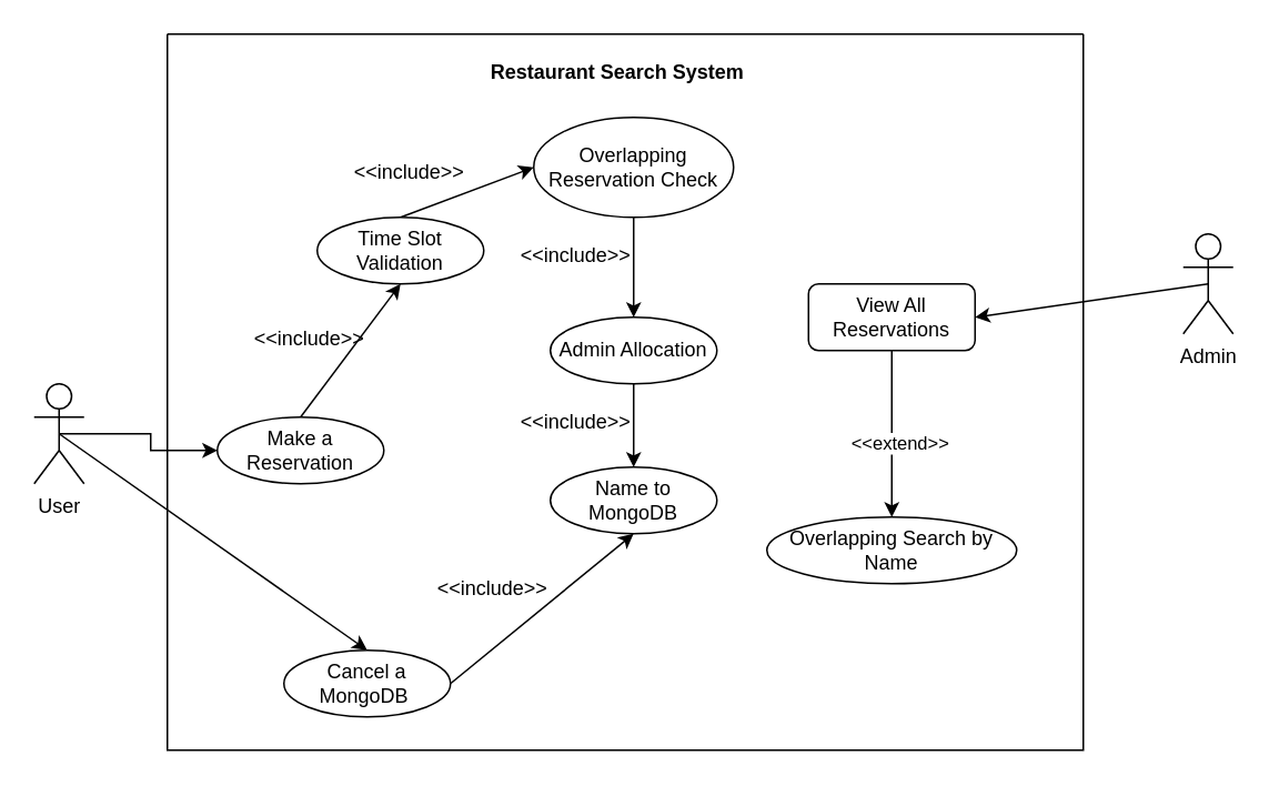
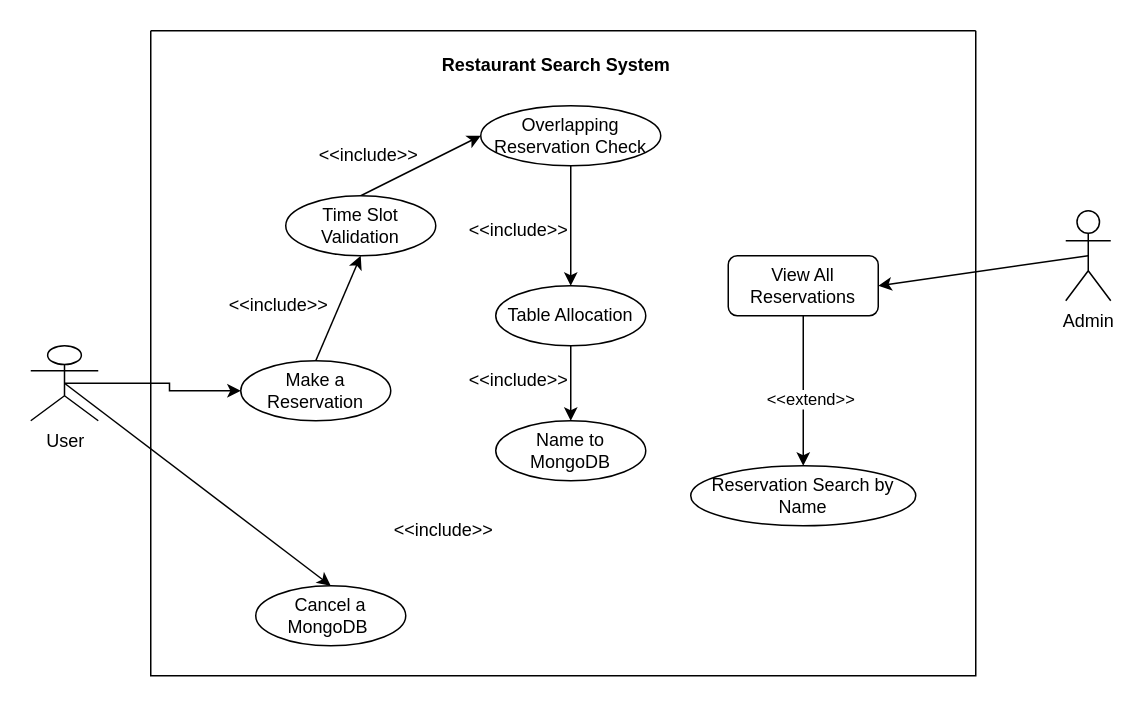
- <mxCell id="12" value="Overlapping Reservation Check" style="ellipse;whiteSpace=wrap;html=1;" vertex="1" parent="1"><mxGeometry x="320" y="70" width="120" height="60" as="geometry" /></mxCell>
+ <mxCell id="12" value="Overlapping Reservation Check" style="ellipse;whiteSpace=wrap;html=1;" vertex="1" parent="1"><mxGeometry x="320" y="70" width="120" height="40" as="geometry" /></mxCell>
- <mxCell id="15" value="Admin Allocation" style="ellipse;whiteSpace=wrap;html=1;" vertex="1" parent="1"><mxGeometry x="330" y="190" width="100" height="40" as="geometry" /></mxCell>
+ <mxCell id="15" value="Table Allocation" style="ellipse;whiteSpace=wrap;html=1;" vertex="1" parent="1"><mxGeometry x="330" y="190" width="100" height="40" as="geometry" /></mxCell>
- <mxCell id="4" value="User&lt;div&gt;&lt;br&gt;&lt;/div&gt;" style="shape=umlActor;verticalLabelPosition=bottom;verticalAlign=top;html=1;outlineConnect=0;" vertex="1" parent="1"><mxGeometry x="20" y="230" width="30" height="60" as="geometry" /></mxCell>
+ <mxCell id="4" value="User&lt;div&gt;&lt;br&gt;&lt;/div&gt;" style="shape=umlActor;verticalLabelPosition=bottom;verticalAlign=top;html=1;outlineConnect=0;" vertex="1" parent="1"><mxGeometry x="20" y="230" width="45" height="50" as="geometry" /></mxCell>
- <mxCell id="6" value="Make a Reservation" style="ellipse;whiteSpace=wrap;html=1;" vertex="1" parent="1"><mxGeometry x="130" y="250" width="100" height="40" as="geometry" /></mxCell>
+ <mxCell id="6" value="Make a Reservation" style="ellipse;whiteSpace=wrap;html=1;" vertex="1" parent="1"><mxGeometry x="160" y="240" width="100" height="40" as="geometry" /></mxCell>
- <mxCell id="26" value="Overlapping Search by Name" style="ellipse;whiteSpace=wrap;html=1;" vertex="1" parent="1"><mxGeometry x="460" y="310" width="150" height="40" as="geometry" /></mxCell>
+ <mxCell id="26" value="Reservation Search by Name" style="ellipse;whiteSpace=wrap;html=1;" vertex="1" parent="1"><mxGeometry x="460" y="310" width="150" height="40" as="geometry" /></mxCell>
- <mxCell id="16" style="rounded=0;orthogonalLoop=1;jettySize=auto;html=1;exitX=1;exitY=0.5;exitDx=0;exitDy=0;entryX=0.5;entryY=1;entryDx=0;entryDy=0;" edge="1" parent="1" source="17" target="13"><mxGeometry relative="1" as="geometry" /></mxCell>
